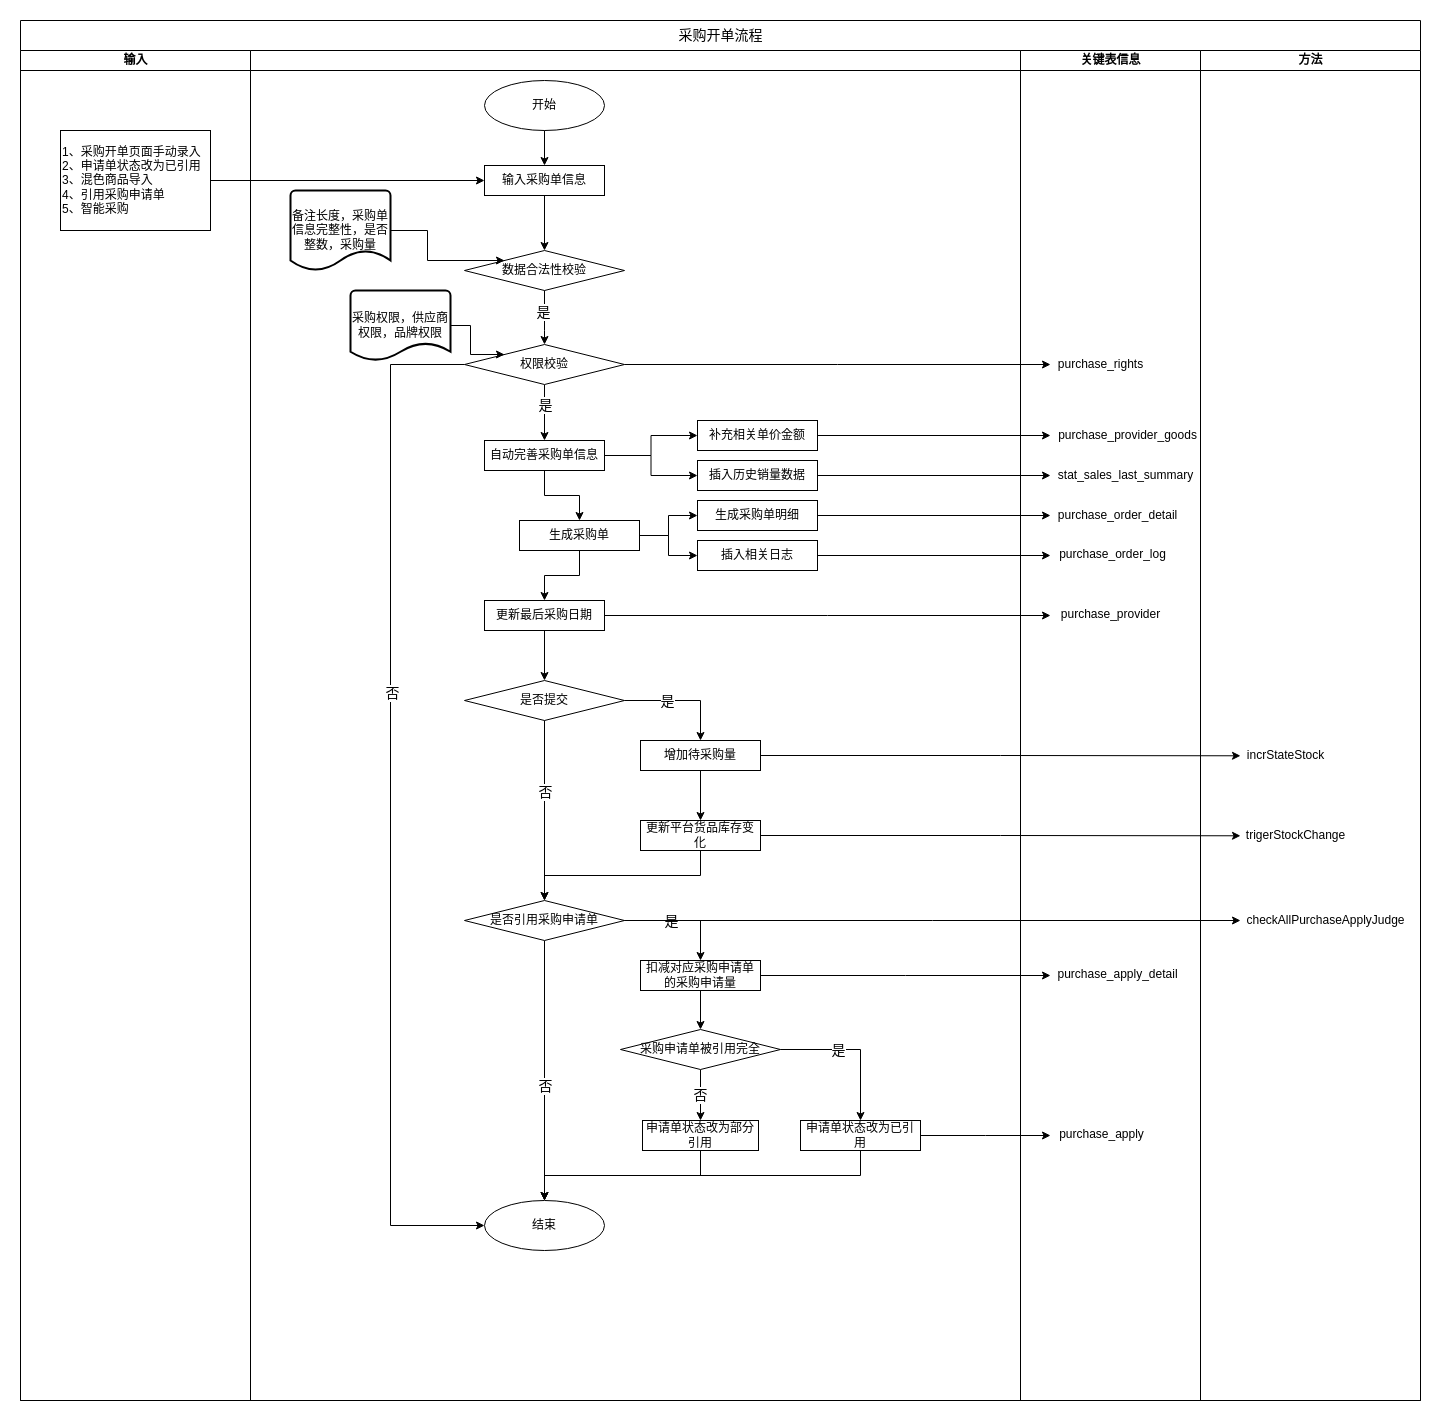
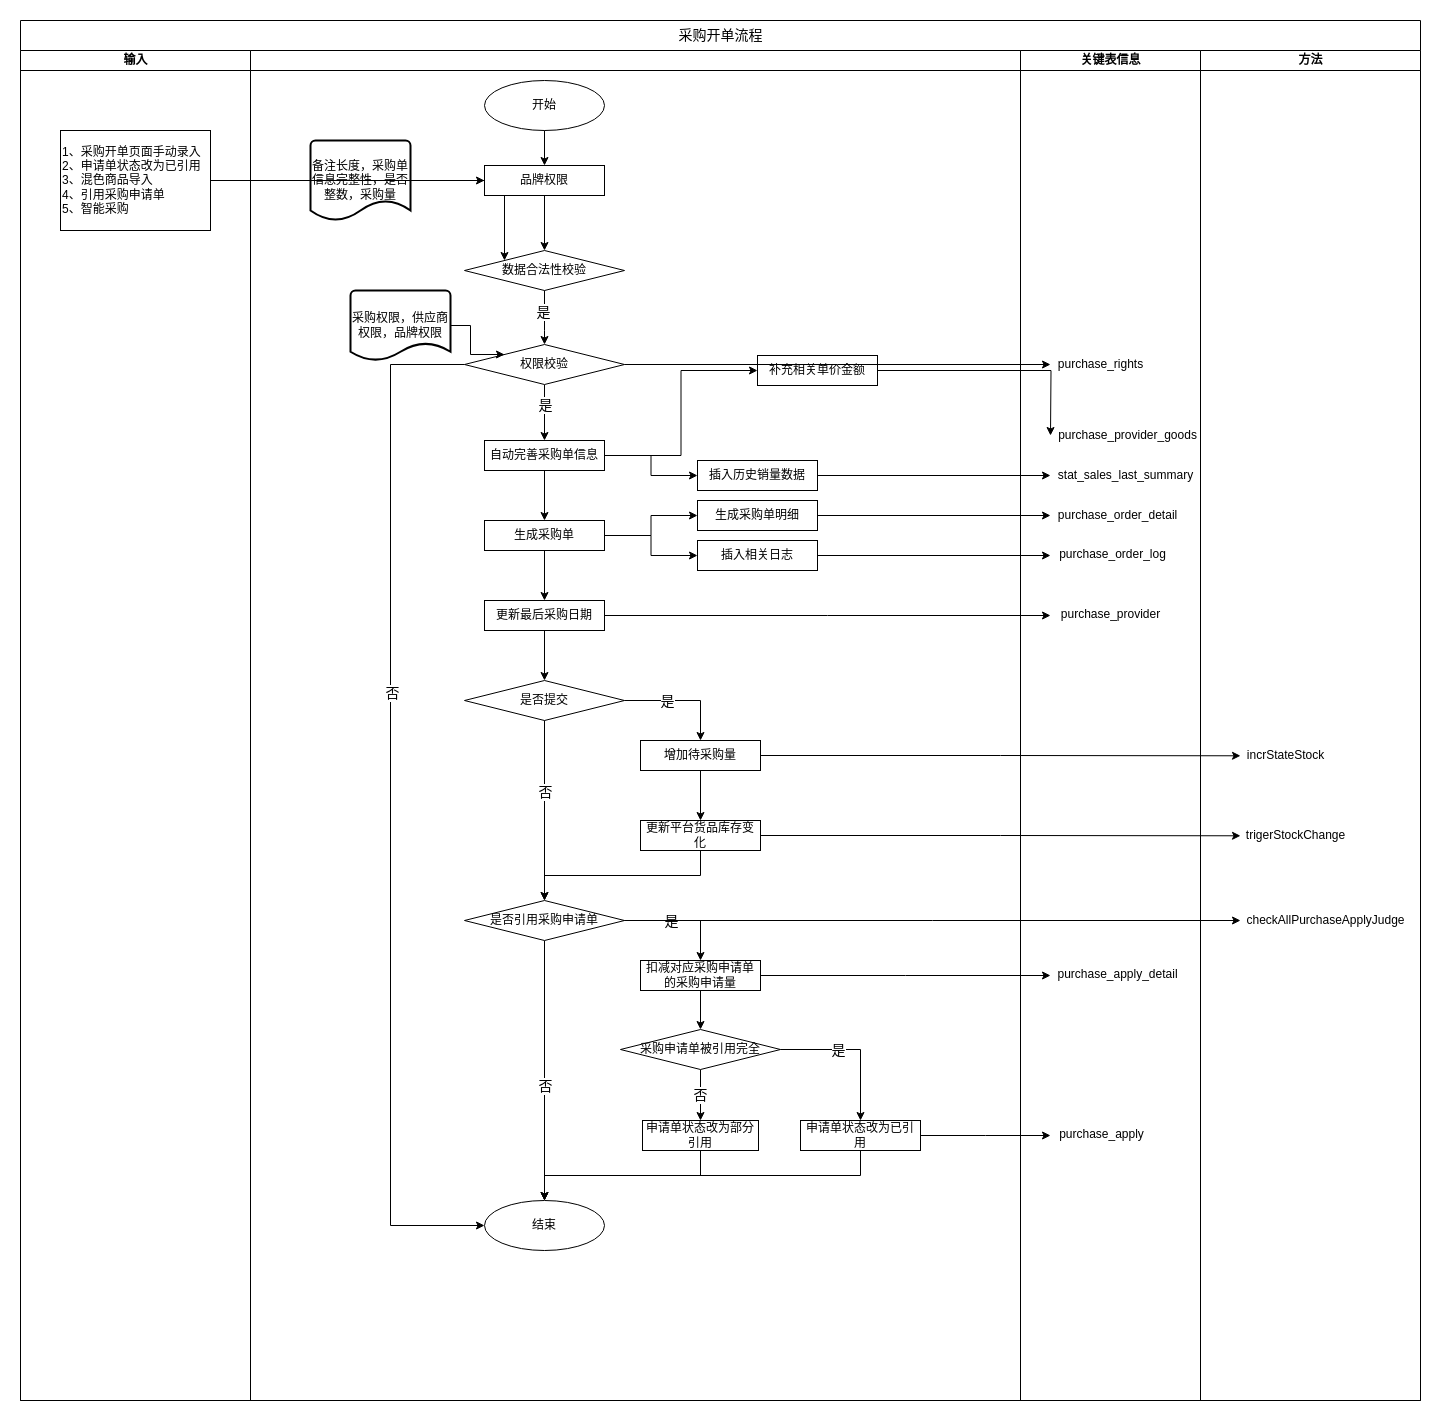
- <mxCell id="68" value="输入采购单信息" style="rounded=0;whiteSpace=wrap;html=1;" vertex="1" parent="5"><mxGeometry x="234" y="115" width="120" height="30" as="geometry" /></mxCell>
+ <mxCell id="68" value="品牌权限" style="rounded=0;whiteSpace=wrap;html=1;" vertex="1" parent="5"><mxGeometry x="234" y="115" width="120" height="30" as="geometry" /></mxCell>
- <mxCell id="51" value="备注长度，采购单信息完整性，是否整数，采购量" style="strokeWidth=2;html=1;shape=mxgraph.flowchart.document2;whiteSpace=wrap;size=0.25;" vertex="1" parent="5"><mxGeometry x="40" y="140" width="100" height="80" as="geometry" /></mxCell>
+ <mxCell id="51" value="备注长度，采购单信息完整性，是否整数，采购量" style="strokeWidth=2;html=1;shape=mxgraph.flowchart.document2;whiteSpace=wrap;size=0.25;" vertex="1" parent="5"><mxGeometry x="60" y="90" width="100" height="80" as="geometry" /></mxCell>
- <mxCell id="55" value="补充相关单价金额" style="rounded=0;whiteSpace=wrap;html=1;" vertex="1" parent="5"><mxGeometry x="447" y="370" width="120" height="30" as="geometry" /></mxCell>
+ <mxCell id="55" value="补充相关单价金额" style="rounded=0;whiteSpace=wrap;html=1;" vertex="1" parent="5"><mxGeometry x="507" y="305" width="120" height="30" as="geometry" /></mxCell>
- <mxCell id="16" value="生成采购单" style="rounded=0;whiteSpace=wrap;html=1;" vertex="1" parent="5"><mxGeometry x="269" y="470" width="120" height="30" as="geometry" /></mxCell>
+ <mxCell id="16" value="生成采购单" style="rounded=0;whiteSpace=wrap;html=1;" vertex="1" parent="5"><mxGeometry x="234" y="470" width="120" height="30" as="geometry" /></mxCell>
